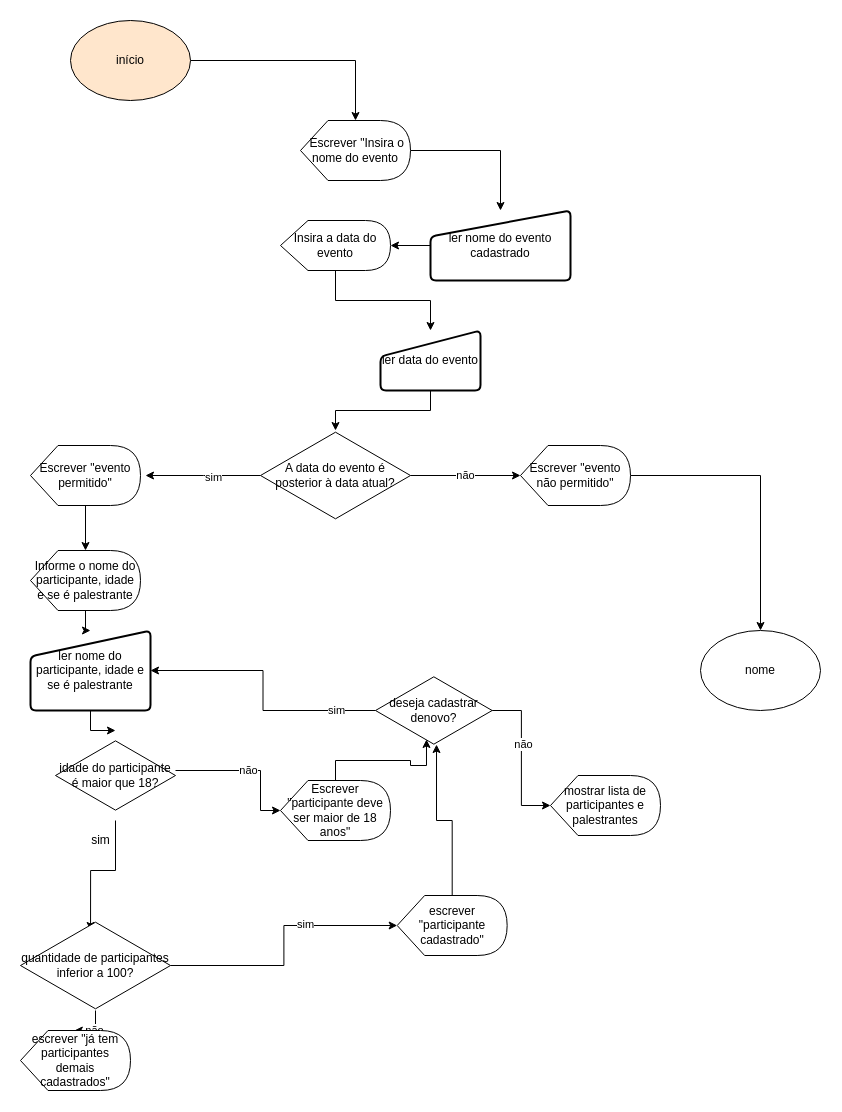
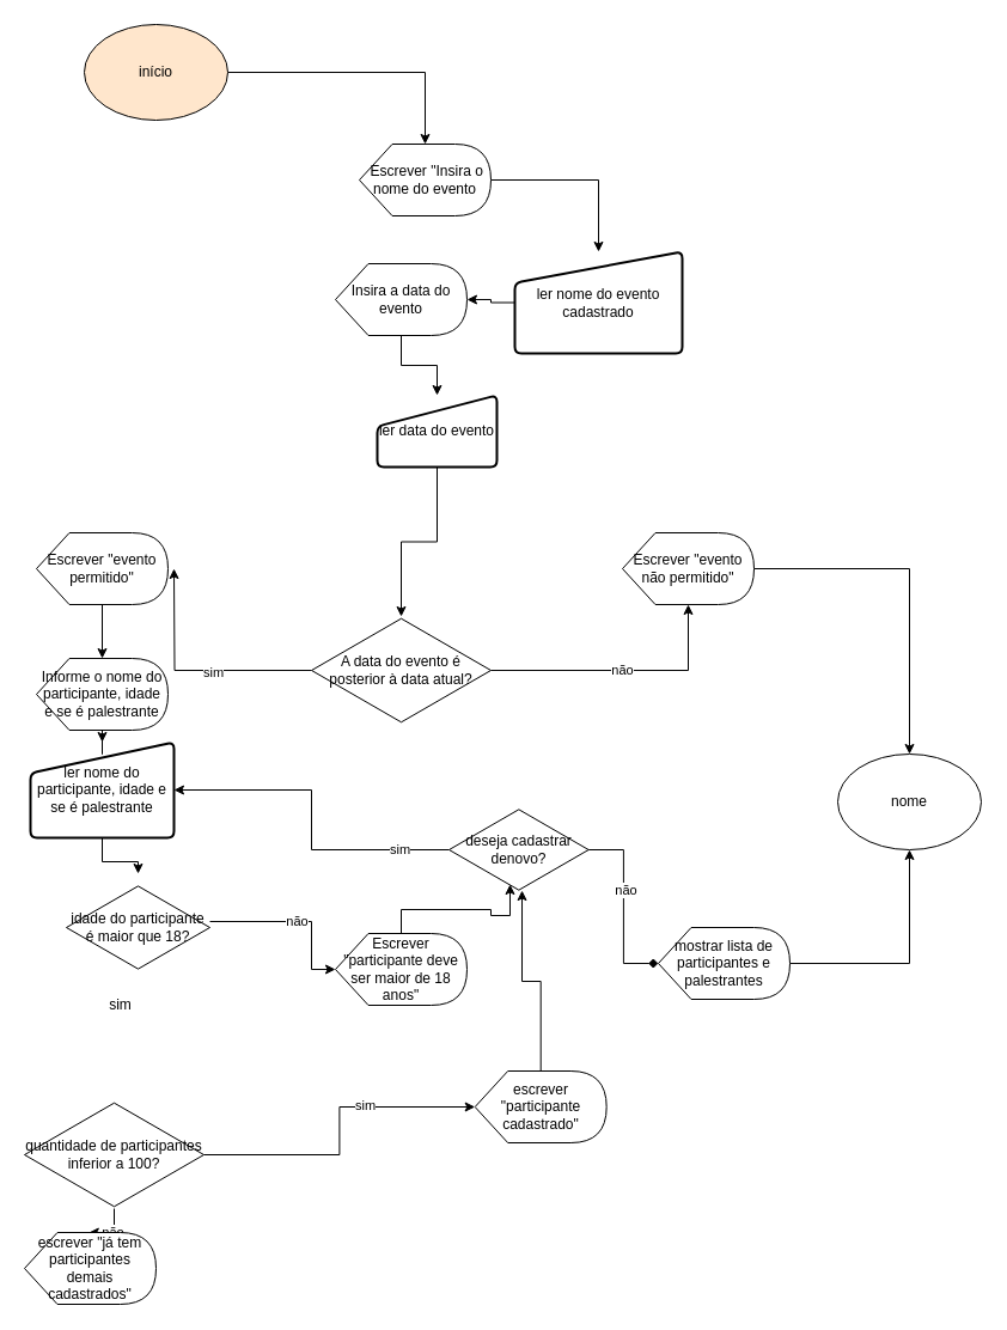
- <mxCell id="9" value="Insira a data do evento" style="shape=display;whiteSpace=wrap;html=1;" vertex="1" parent="1"><mxGeometry x="280" y="220" width="110" height="50" as="geometry" /></mxCell>
+ <mxCell id="9" value="Insira a data do evento" style="shape=display;whiteSpace=wrap;html=1;" vertex="1" parent="1"><mxGeometry x="280" y="220" width="110" height="60" as="geometry" /></mxCell>
- <mxCell id="7" value="ler nome do evento cadastrado" style="html=1;strokeWidth=2;shape=manualInput;whiteSpace=wrap;rounded=1;size=26;arcSize=11;" vertex="1" parent="1"><mxGeometry x="430" y="210" width="140" height="70" as="geometry" /></mxCell>
+ <mxCell id="7" value="ler nome do evento cadastrado" style="html=1;strokeWidth=2;shape=manualInput;whiteSpace=wrap;rounded=1;size=26;arcSize=11;" vertex="1" parent="1"><mxGeometry x="430" y="210" width="140" height="85" as="geometry" /></mxCell>
- <mxCell id="15" value="ler data do evento" style="html=1;strokeWidth=2;shape=manualInput;whiteSpace=wrap;rounded=1;size=26;arcSize=11;" vertex="1" parent="1"><mxGeometry x="380" y="330" width="100" height="60" as="geometry" /></mxCell>
+ <mxCell id="15" value="ler data do evento" style="html=1;strokeWidth=2;shape=manualInput;whiteSpace=wrap;rounded=1;size=26;arcSize=11;" vertex="1" parent="1"><mxGeometry x="315" y="330" width="100" height="60" as="geometry" /></mxCell>
- <mxCell id="13" value="A data do evento é posterior à data atual?" style="html=1;whiteSpace=wrap;aspect=fixed;shape=isoRectangle;" vertex="1" parent="1"><mxGeometry x="260" y="430" width="150" height="90" as="geometry" /></mxCell>
+ <mxCell id="13" value="A data do evento é posterior à data atual?" style="html=1;whiteSpace=wrap;aspect=fixed;shape=isoRectangle;" vertex="1" parent="1"><mxGeometry x="260" y="515" width="150" height="90" as="geometry" /></mxCell>
- <mxCell id="23" value="ler nome do participante, idade e se é palestrante" style="html=1;strokeWidth=2;shape=manualInput;whiteSpace=wrap;rounded=1;size=26;arcSize=11;" vertex="1" parent="1"><mxGeometry x="30" y="630" width="120" height="80" as="geometry" /></mxCell>
+ <mxCell id="23" value="ler nome do participante, idade e se é palestrante" style="html=1;strokeWidth=2;shape=manualInput;whiteSpace=wrap;rounded=1;size=26;arcSize=11;" vertex="1" parent="1"><mxGeometry x="25" y="620" width="120" height="80" as="geometry" /></mxCell>
- <mxCell id="33" style="edgeStyle=orthogonalEdgeStyle;rounded=0;orthogonalLoop=1;jettySize=auto;html=1;entryX=0;entryY=0.5;entryDx=0;entryDy=0;entryPerimeter=0;" edge="1" parent="1" source="35" target="44"><mxGeometry relative="1" as="geometry" /></mxCell>
+ <mxCell id="33" style="edgeStyle=orthogonalEdgeStyle;rounded=0;orthogonalLoop=1;jettySize=auto;html=1;entryX=0;entryY=0.5;entryDx=0;entryDy=0;entryPerimeter=0;endArrow=diamond;" edge="1" parent="1" source="35" target="44"><mxGeometry relative="1" as="geometry" /></mxCell>
+ <mxCell id="43" style="edgeStyle=orthogonalEdgeStyle;rounded=0;orthogonalLoop=1;jettySize=auto;html=1;entryX=0.5;entryY=1;entryDx=0;entryDy=0;" edge="1" parent="1" source="44" target="36"><mxGeometry relative="1" as="geometry" /></mxCell>
- <mxCell id="25" style="edgeStyle=orthogonalEdgeStyle;rounded=0;orthogonalLoop=1;jettySize=auto;html=1;entryX=0.467;entryY=0.111;entryDx=0;entryDy=0;entryPerimeter=0;" edge="1" parent="1" source="26" target="40"><mxGeometry relative="1" as="geometry" /></mxCell>
